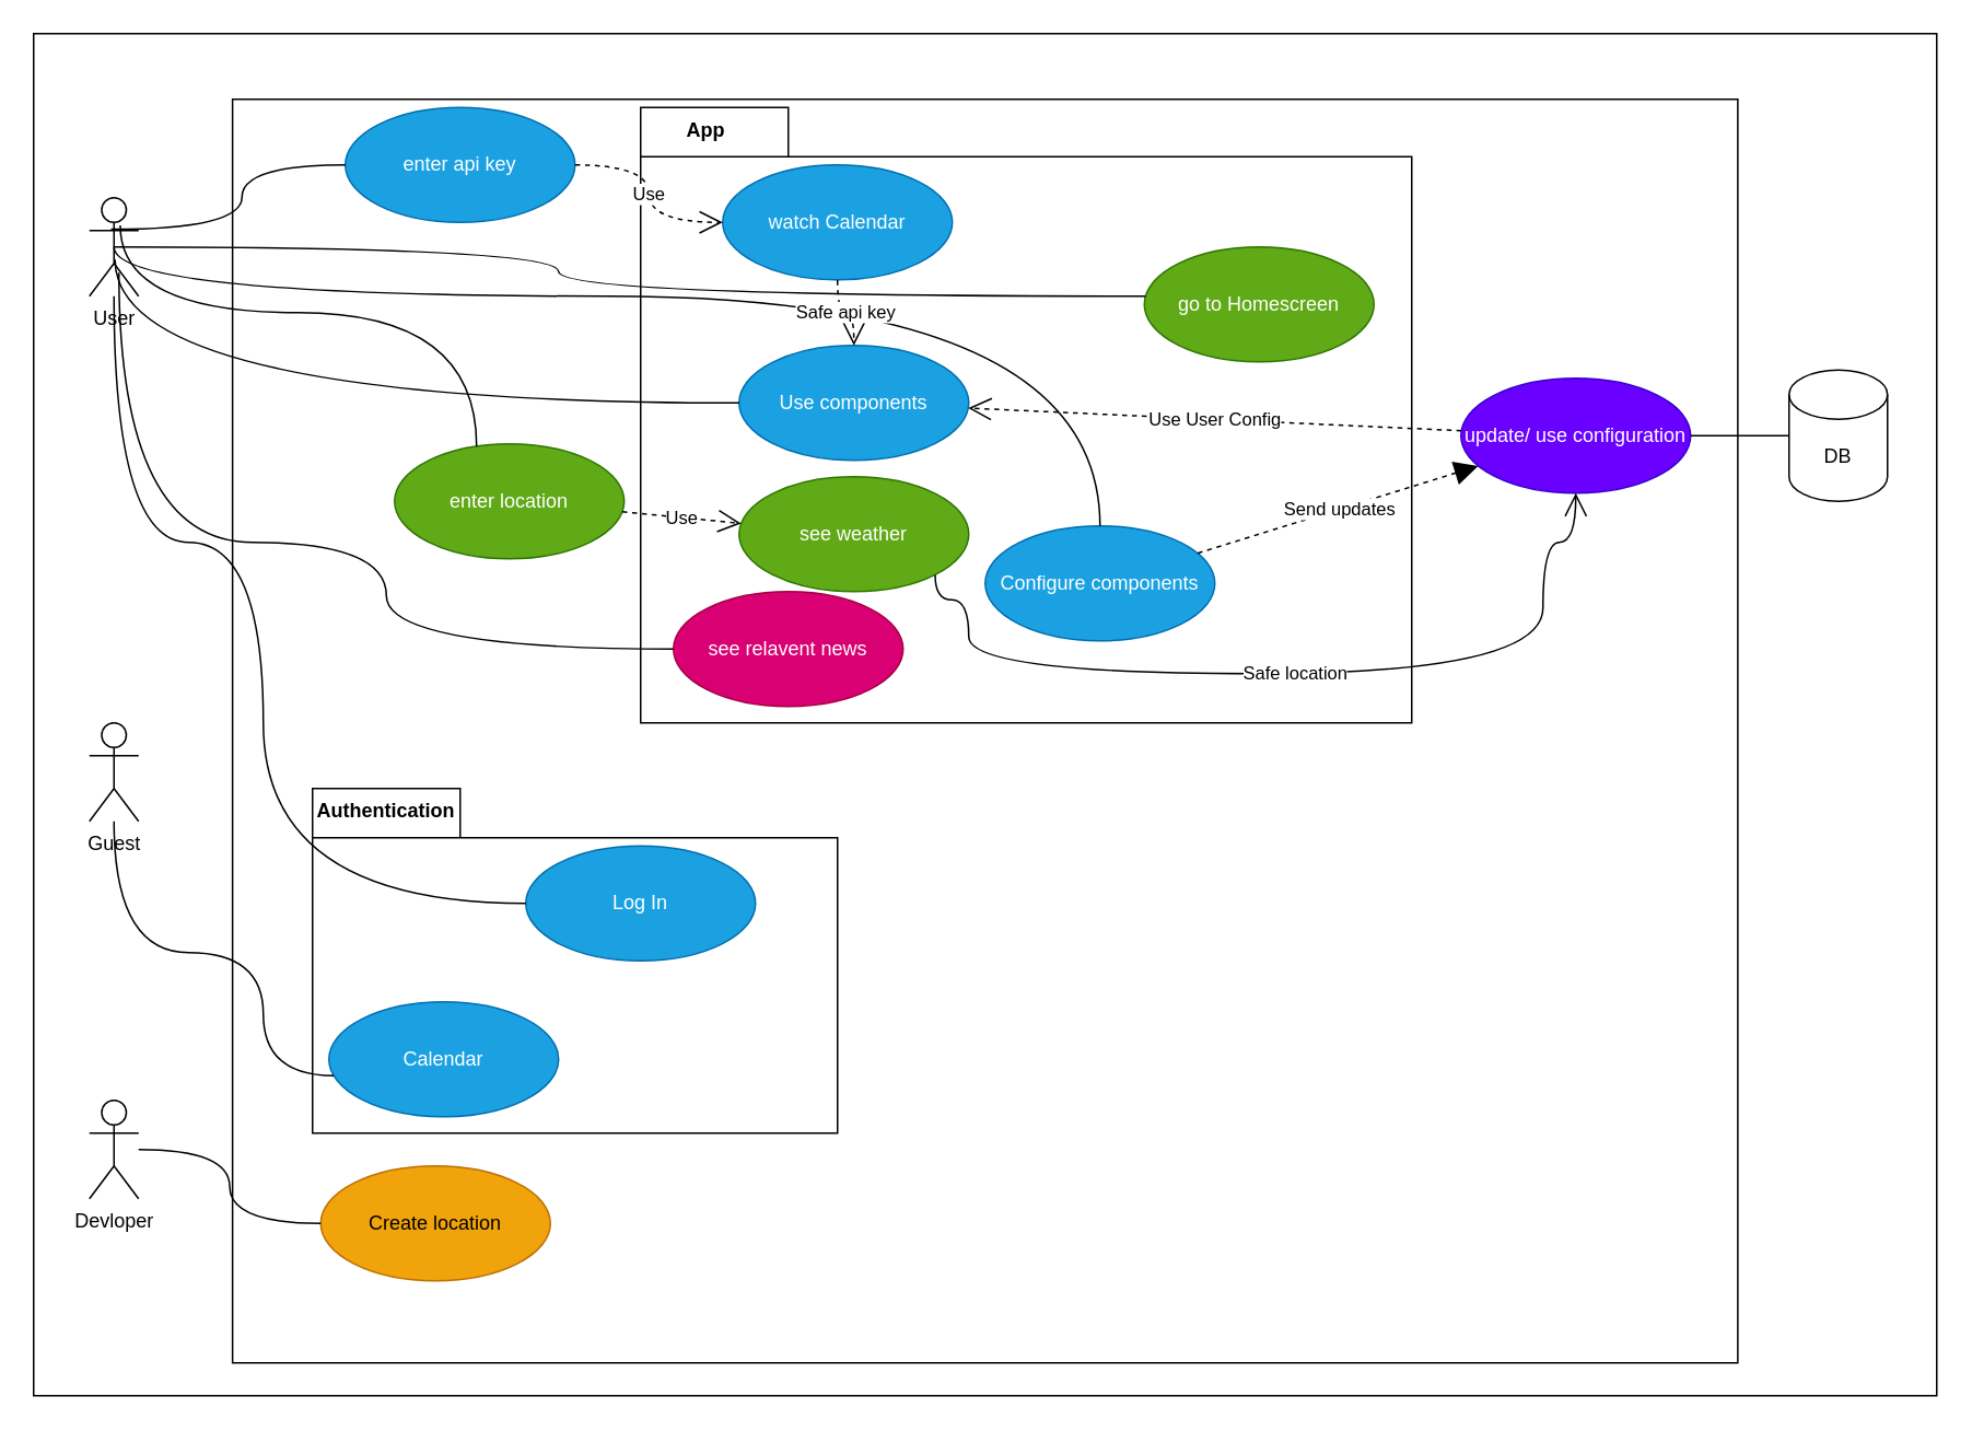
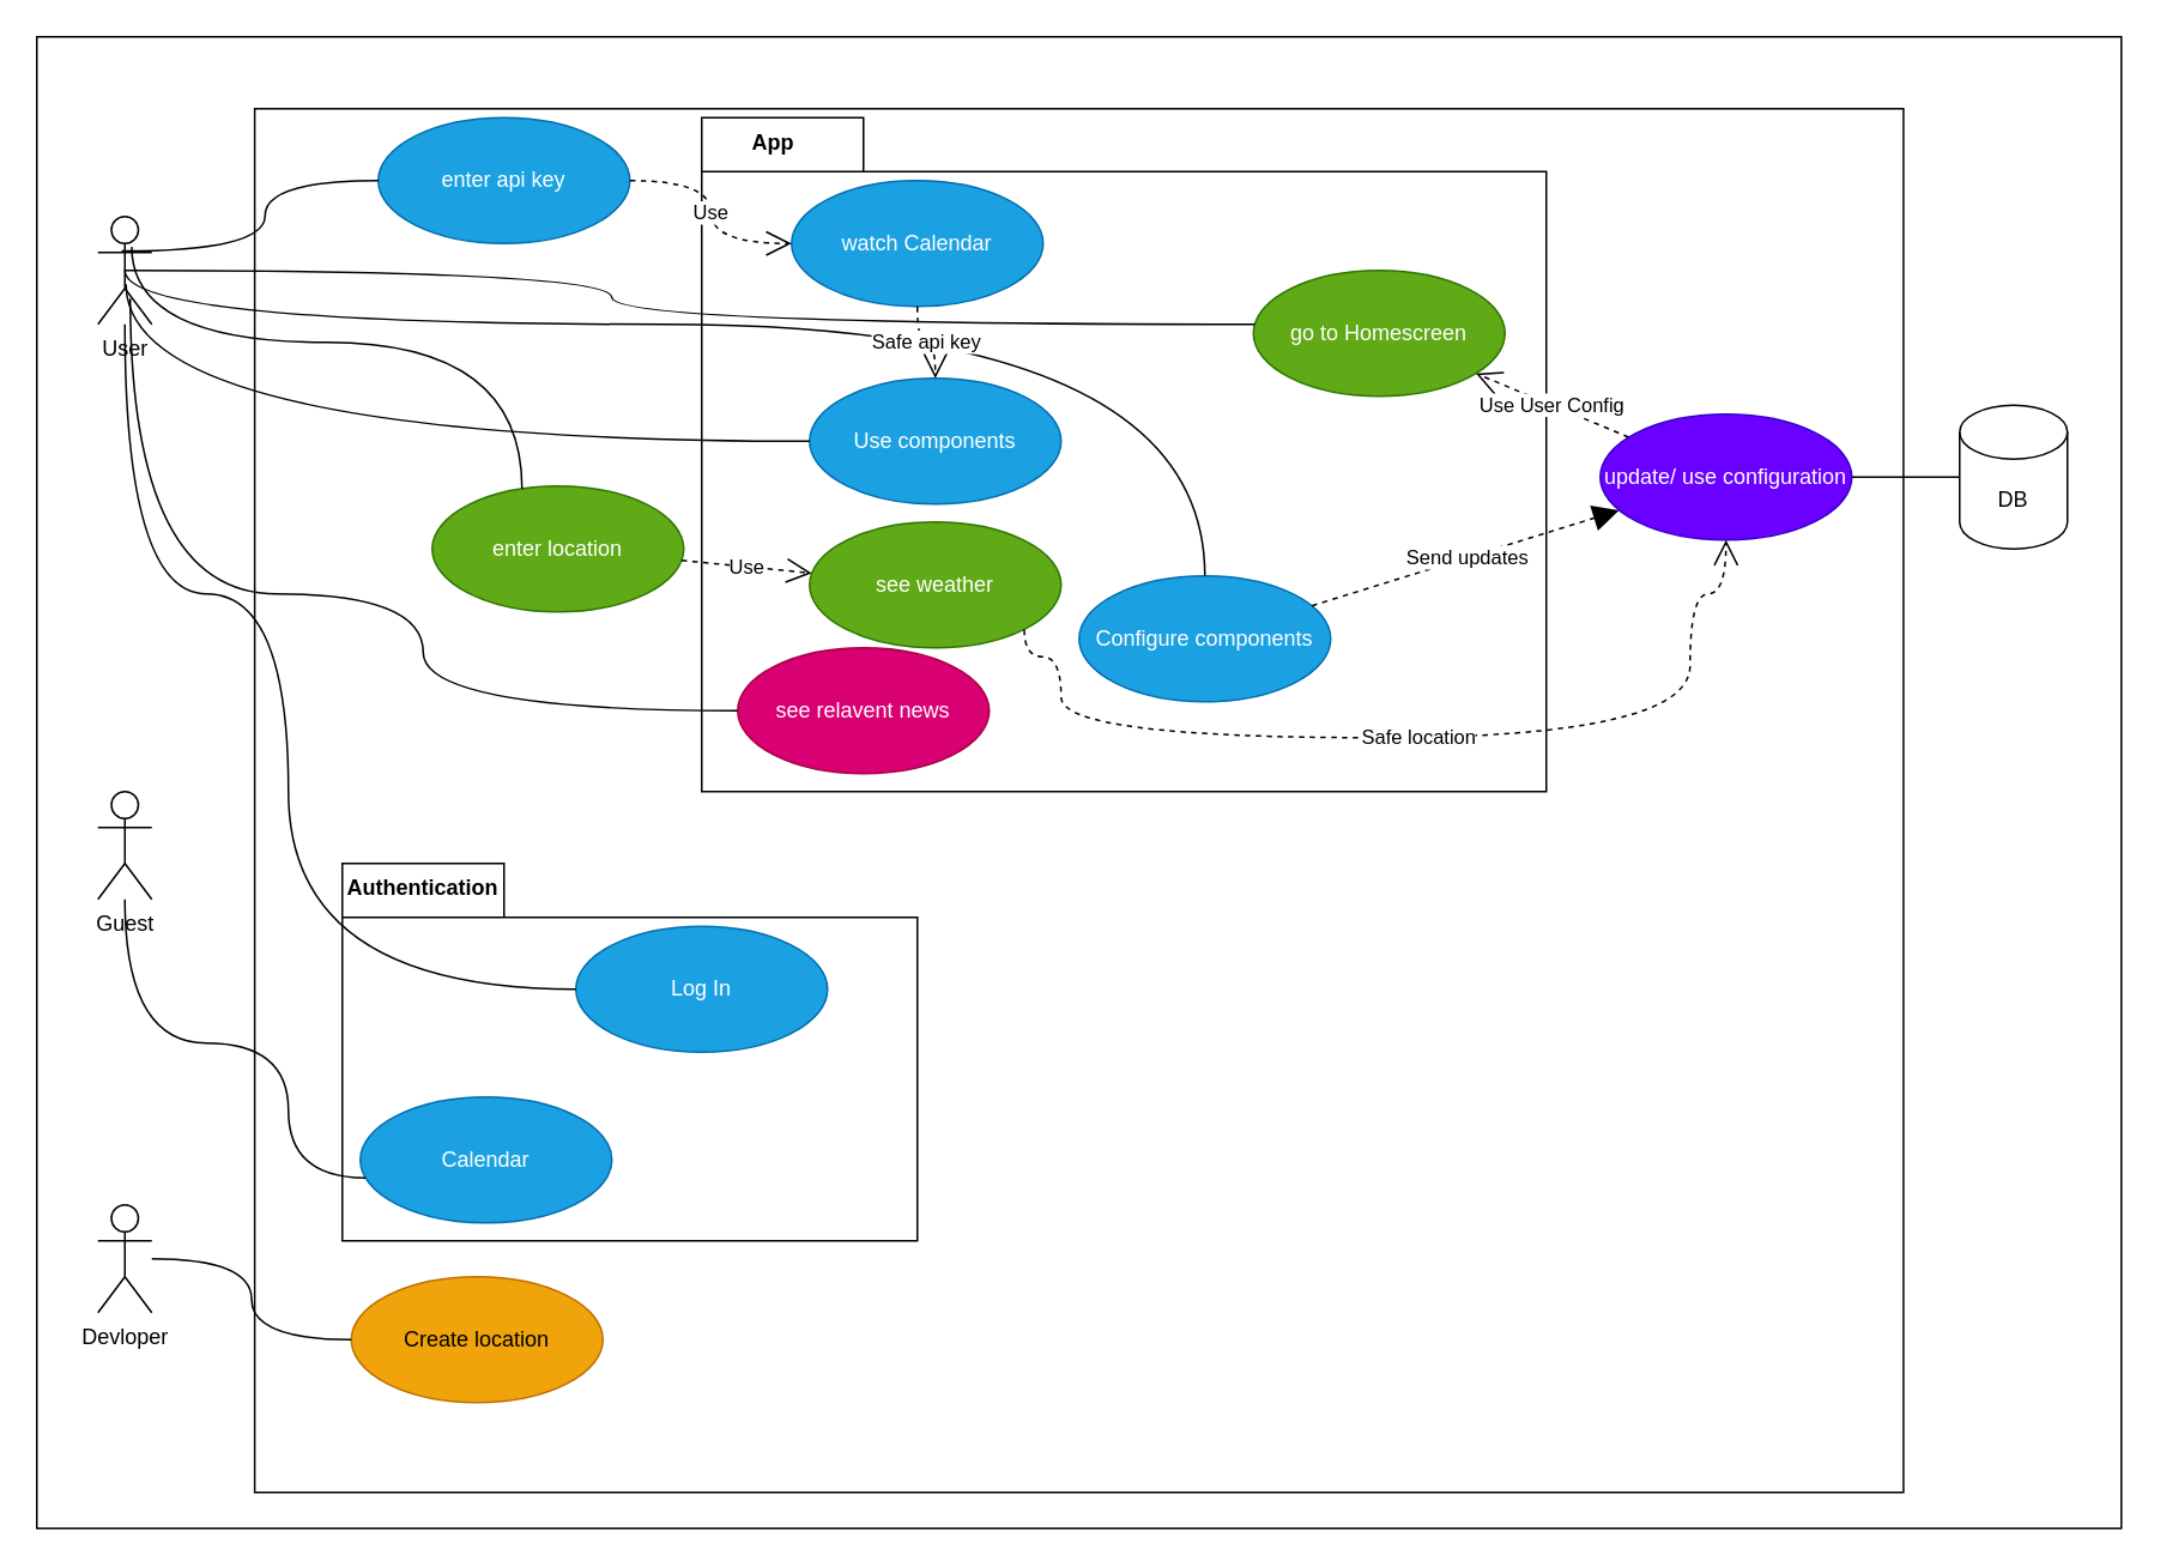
- <mxCell id="37" value="Use User Config" style="endArrow=open;endSize=12;dashed=1;html=1;rounded=0;" parent="1" source="12" target="25" edge="1"><mxGeometry width="160" relative="1" as="geometry"><mxPoint x="390" y="460" as="sourcePoint" /><mxPoint x="550" y="460" as="targetPoint" /></mxGeometry></mxCell>
+ <mxCell id="37" value="Use User Config" style="endArrow=open;endSize=12;dashed=1;html=1;rounded=0;" parent="1" source="12" target="24" edge="1"><mxGeometry width="160" relative="1" as="geometry"><mxPoint x="390" y="460" as="sourcePoint" /><mxPoint x="550" y="460" as="targetPoint" /></mxGeometry></mxCell>
- <mxCell id="38" value="Safe location" style="endArrow=open;endSize=12;dashed=0;html=1;rounded=0;edgeStyle=orthogonalEdgeStyle;curved=1;entryX=0.5;entryY=1;entryDx=0;entryDy=0;exitX=1;exitY=1;exitDx=0;exitDy=0;" parent="1" source="17" target="12" edge="1"><mxGeometry width="160" relative="1" as="geometry"><mxPoint x="390" y="460" as="sourcePoint" /><mxPoint x="550" y="460" as="targetPoint" /><Array as="points"><mxPoint x="570" y="365" /><mxPoint x="590" y="365" /><mxPoint x="590" y="410" /><mxPoint x="940" y="410" /><mxPoint x="940" y="330" /><mxPoint x="960" y="330" /></Array></mxGeometry></mxCell>
+ <mxCell id="38" value="Safe location" style="endArrow=open;endSize=12;dashed=1;html=1;rounded=0;edgeStyle=orthogonalEdgeStyle;curved=1;entryX=0.5;entryY=1;entryDx=0;entryDy=0;exitX=1;exitY=1;exitDx=0;exitDy=0;" parent="1" source="17" target="12" edge="1"><mxGeometry width="160" relative="1" as="geometry"><mxPoint x="390" y="460" as="sourcePoint" /><mxPoint x="550" y="460" as="targetPoint" /><Array as="points"><mxPoint x="570" y="365" /><mxPoint x="590" y="365" /><mxPoint x="590" y="410" /><mxPoint x="940" y="410" /><mxPoint x="940" y="330" /><mxPoint x="960" y="330" /></Array></mxGeometry></mxCell>
